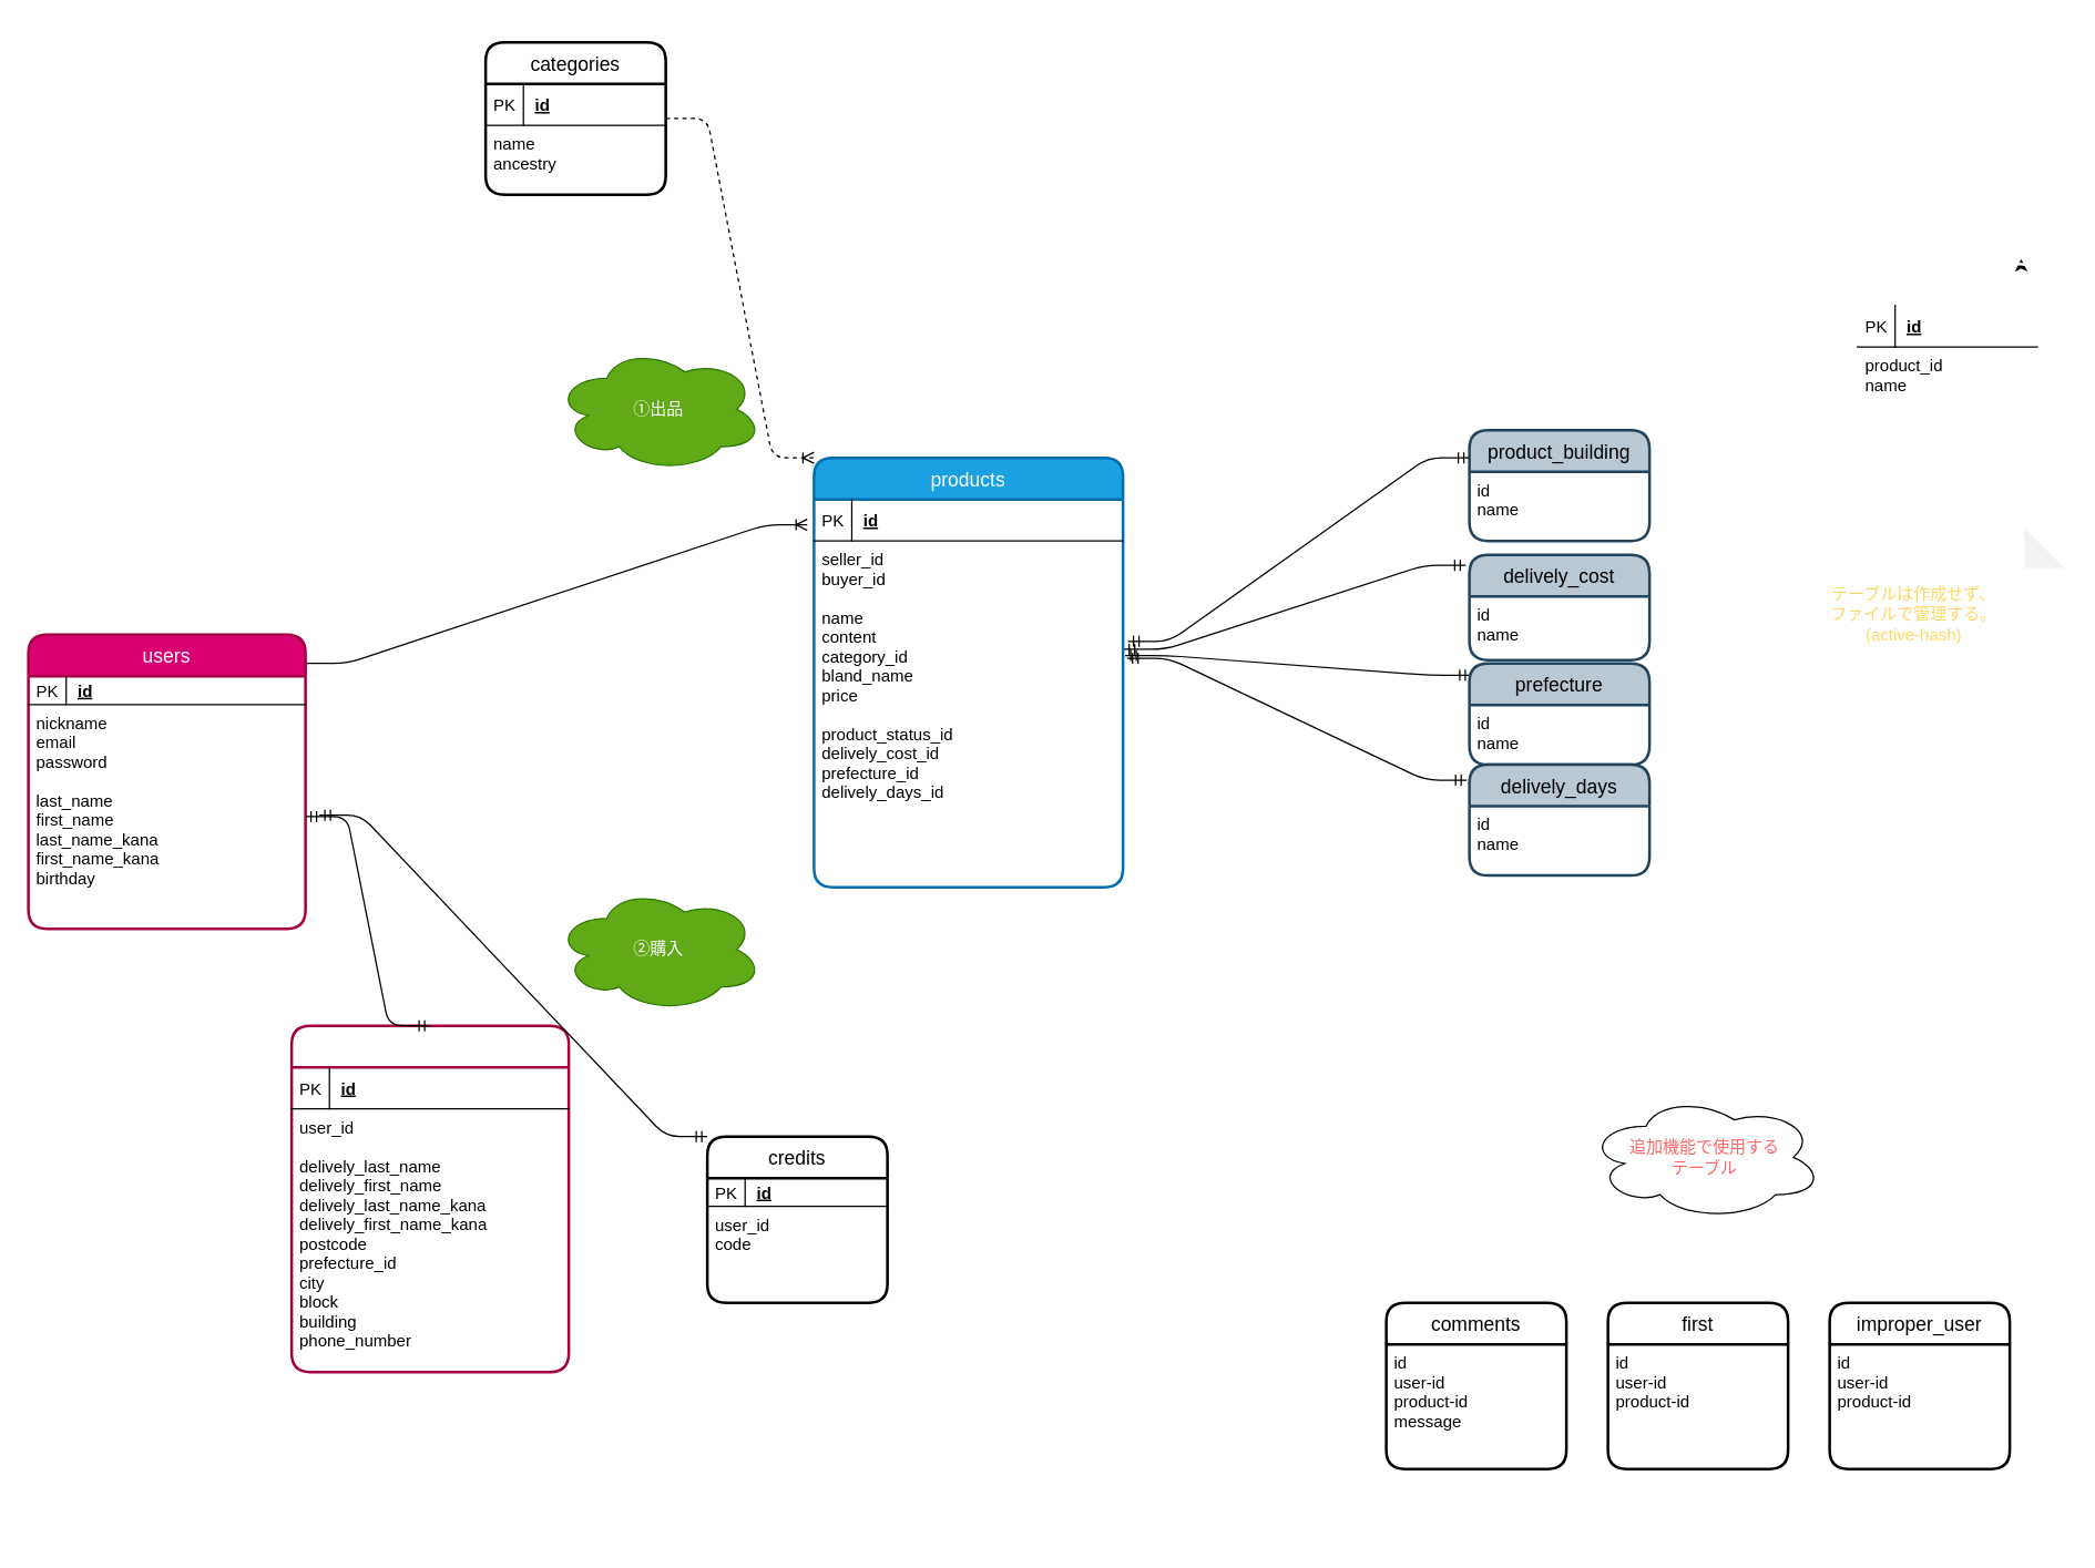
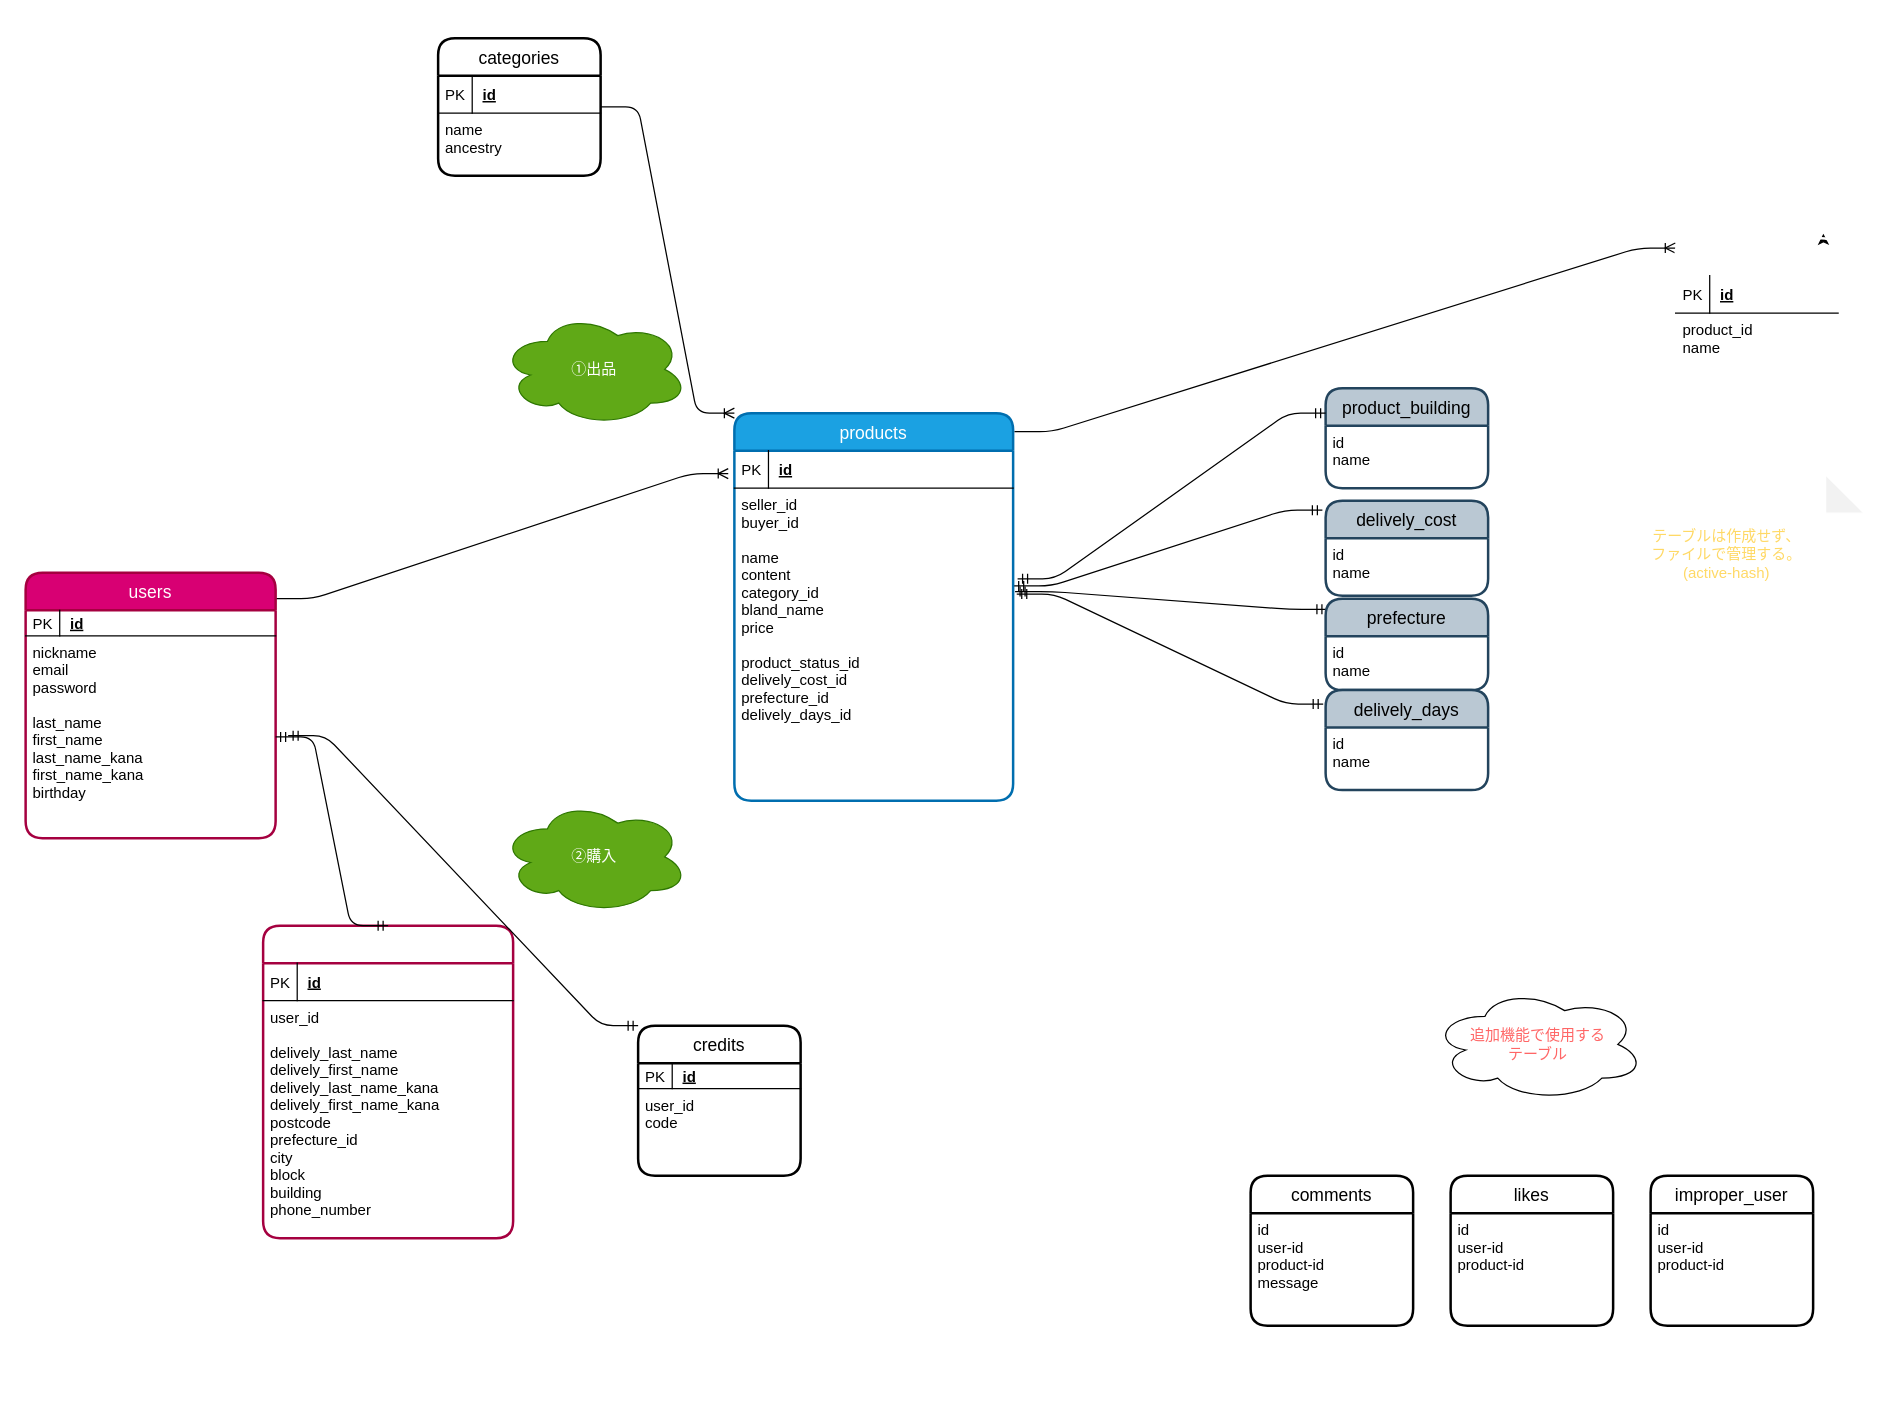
- <mxCell id="8" value="" style="edgeStyle=entityRelationEdgeStyle;fontSize=12;html=1;endArrow=ERoneToMany;entryX=0;entryY=0;entryDx=0;entryDy=0;dashed=1;" parent="1" source="28" target="10" edge="1"><mxGeometry width="100" height="100" relative="1" as="geometry"><mxPoint x="1060" y="-110" as="sourcePoint" /><mxPoint x="1100" y="125" as="targetPoint" /></mxGeometry></mxCell>
+ <mxCell id="8" value="" style="edgeStyle=entityRelationEdgeStyle;fontSize=12;html=1;endArrow=ERoneToMany;entryX=0;entryY=0;entryDx=0;entryDy=0;" parent="1" source="28" target="10" edge="1"><mxGeometry width="100" height="100" relative="1" as="geometry"><mxPoint x="1060" y="-110" as="sourcePoint" /><mxPoint x="1100" y="125" as="targetPoint" /></mxGeometry></mxCell>
+ <mxCell id="23" value="" style="edgeStyle=entityRelationEdgeStyle;fontSize=12;html=1;endArrow=ERoneToMany;exitX=1.005;exitY=0.048;exitDx=0;exitDy=0;entryX=-0.002;entryY=0.066;entryDx=0;entryDy=0;entryPerimeter=0;exitPerimeter=0;" parent="1" source="10" target="24" edge="1"><mxGeometry width="100" height="100" relative="1" as="geometry"><mxPoint x="802.829" y="340" as="sourcePoint" /><mxPoint x="934.06" y="37.36" as="targetPoint" /></mxGeometry></mxCell>
- <mxCell id="40" value="first" style="swimlane;childLayout=stackLayout;horizontal=1;startSize=30;horizontalStack=0;rounded=1;fontSize=14;fontStyle=0;strokeWidth=2;resizeParent=0;resizeLast=1;shadow=0;dashed=0;align=center;" parent="1" vertex="1"><mxGeometry x="1160" y="940" width="130" height="120" as="geometry" /></mxCell>
+ <mxCell id="40" value="likes" style="swimlane;childLayout=stackLayout;horizontal=1;startSize=30;horizontalStack=0;rounded=1;fontSize=14;fontStyle=0;strokeWidth=2;resizeParent=0;resizeLast=1;shadow=0;dashed=0;align=center;" parent="1" vertex="1"><mxGeometry x="1160" y="940" width="130" height="120" as="geometry" /></mxCell>
